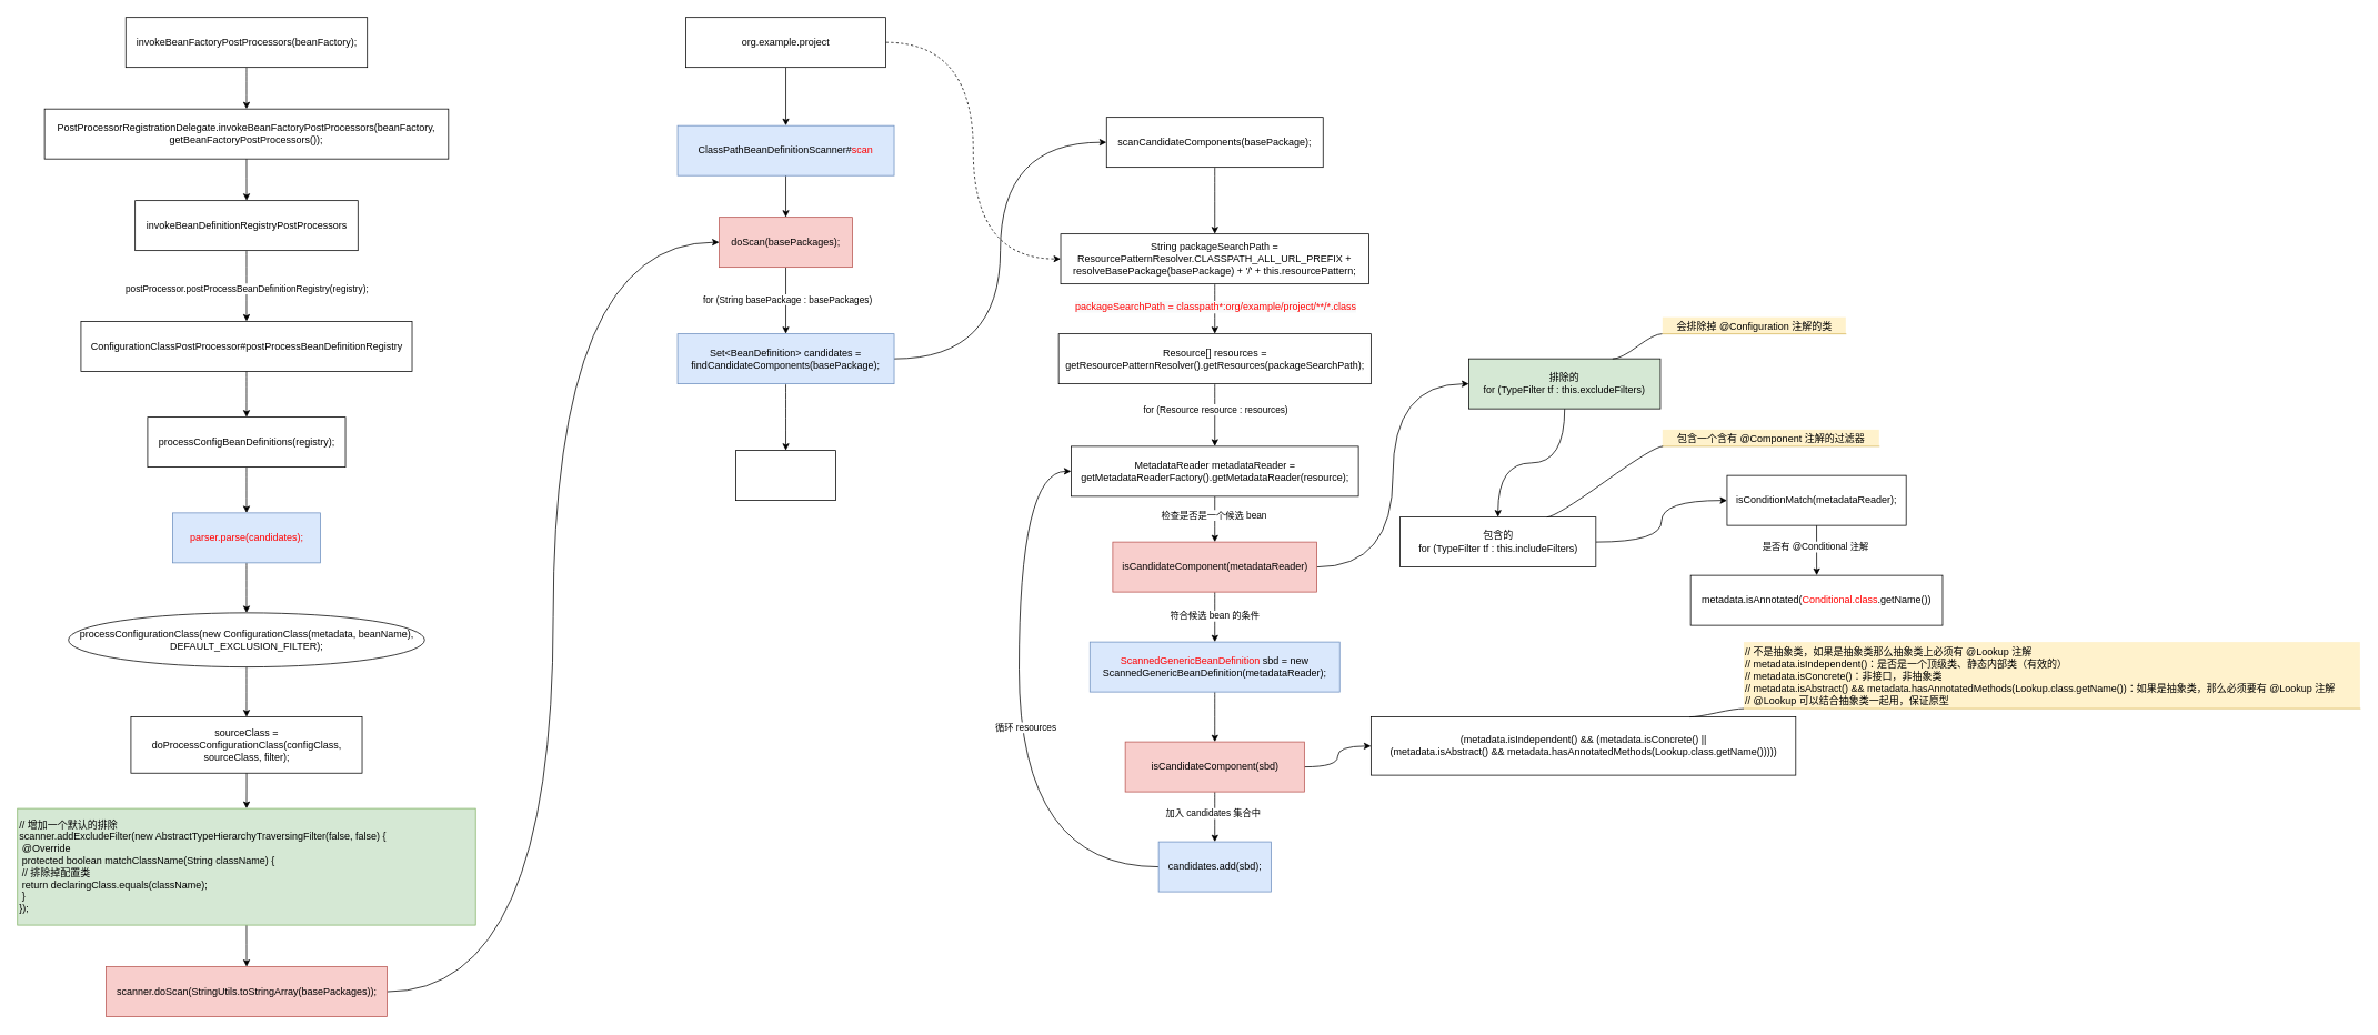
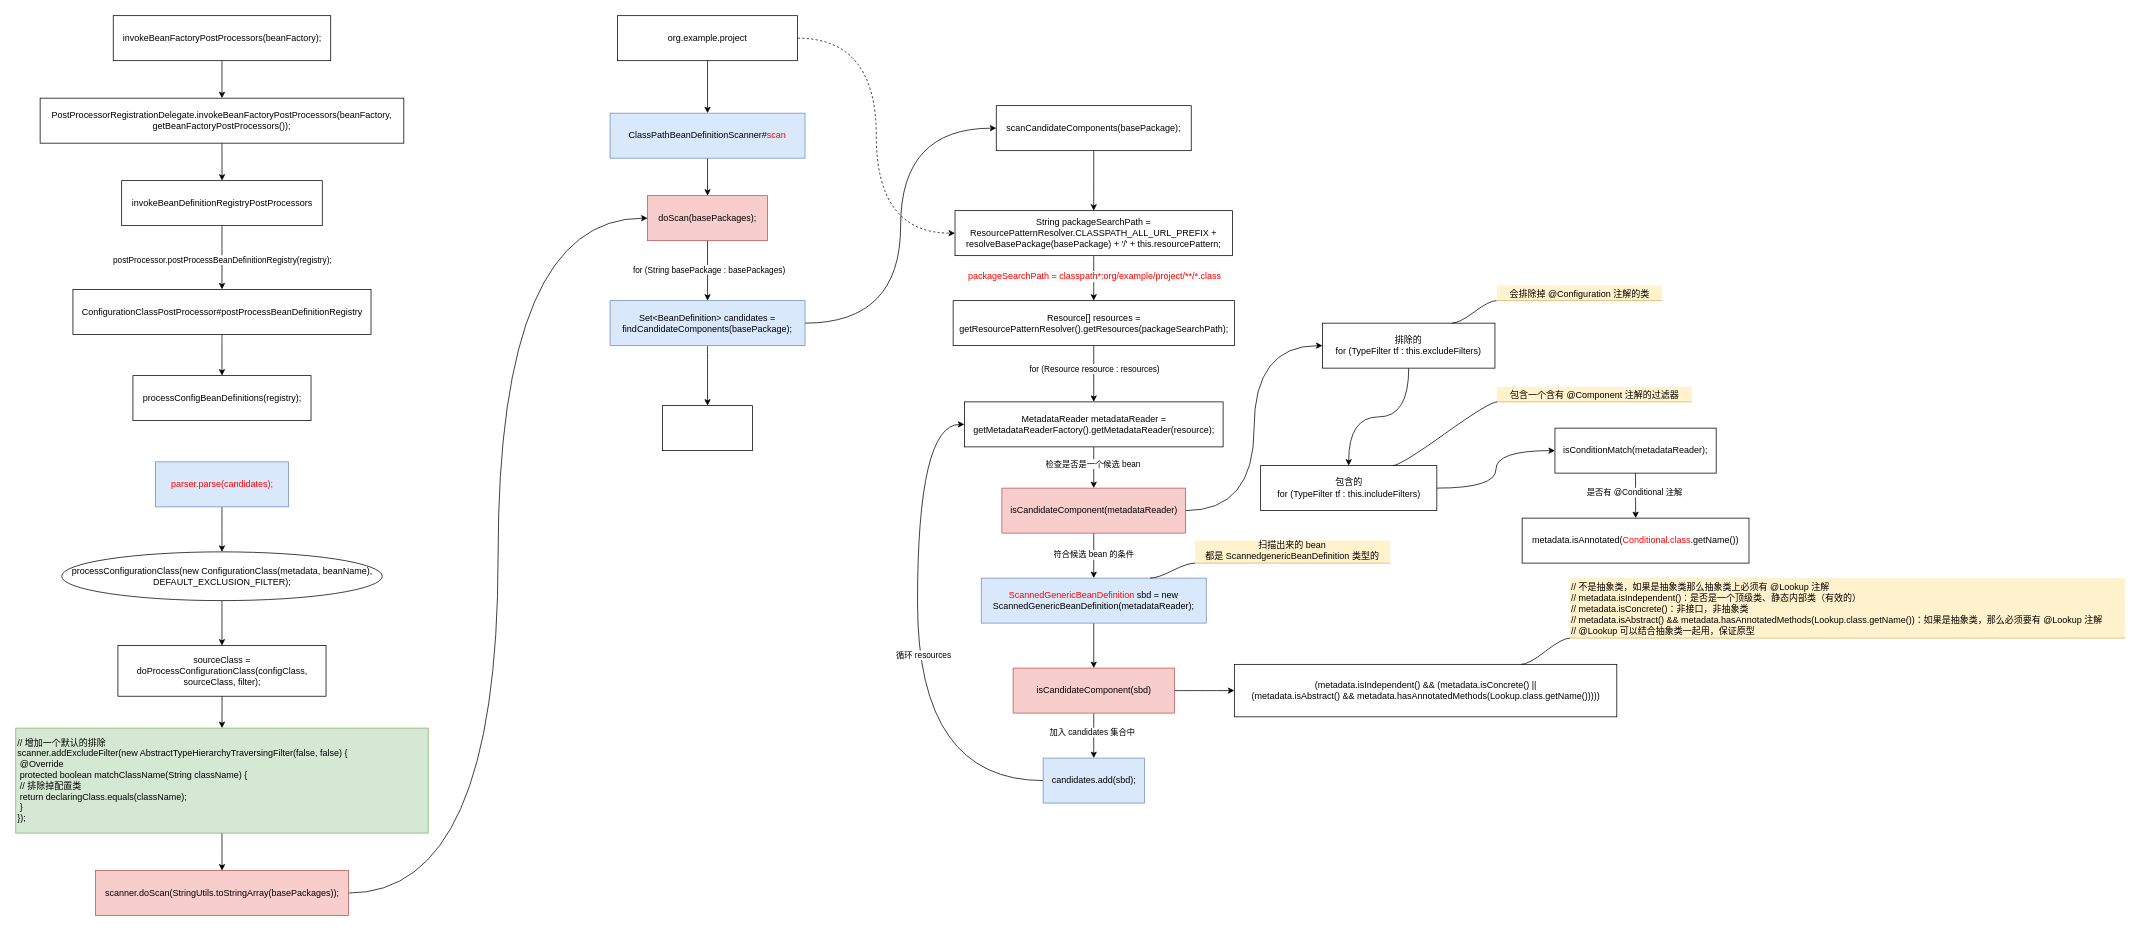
- <mxCell id="29" value="排除的&lt;br&gt;for (TypeFilter tf : this.excludeFilters)" style="whiteSpace=wrap;html=1;rounded=0;fillColor=#d5e8d4;" vertex="1" parent="1"><mxGeometry x="1763" y="430" width="230" height="60" as="geometry" /></mxCell>
+ <mxCell id="29" value="排除的&lt;br&gt;for (TypeFilter tf : this.excludeFilters)" style="whiteSpace=wrap;html=1;rounded=0;" vertex="1" parent="1"><mxGeometry x="1763" y="430" width="230" height="60" as="geometry" /></mxCell>
- <mxCell id="60" value="" style="edgeStyle=orthogonalEdgeStyle;curved=1;rounded=0;orthogonalLoop=1;jettySize=auto;html=1;fontColor=#000000;" edge="1" parent="1" source="61" target="63"><mxGeometry relative="1" as="geometry" /></mxCell>
+ <mxCell id="42" value="扫描出来的 bean&lt;br&gt;都是 ScannedgenericBeanDefinition 类型的" style="whiteSpace=wrap;html=1;shape=partialRectangle;top=0;left=0;bottom=1;right=0;points=[[0,1],[1,1]];fillColor=#fff2cc;align=center;verticalAlign=bottom;routingCenterY=0.5;snapToPoint=1;recursiveResize=0;autosize=1;treeFolding=1;treeMoving=1;newEdgeStyle={&quot;edgeStyle&quot;:&quot;entityRelationEdgeStyle&quot;,&quot;startArrow&quot;:&quot;none&quot;,&quot;endArrow&quot;:&quot;none&quot;,&quot;segment&quot;:10,&quot;curved&quot;:1};strokeColor=#d6b656;" vertex="1" parent="1"><mxGeometry x="1593" y="720" width="260" height="30" as="geometry" /></mxCell>
+ <mxCell id="43" value="" style="edgeStyle=entityRelationEdgeStyle;startArrow=none;endArrow=none;segment=10;curved=1;rounded=0;fontColor=#000000;exitX=0.75;exitY=0;exitDx=0;exitDy=0;" edge="1" target="42" parent="1" source="41"><mxGeometry relative="1" as="geometry"><mxPoint x="1603" y="760" as="sourcePoint" /></mxGeometry></mxCell>
- <mxCell id="48" value="&lt;div&gt;(metadata.isIndependent() &amp;amp;&amp;amp; (metadata.isConcrete() ||&lt;/div&gt;&lt;div&gt;&lt;span&gt;    &lt;/span&gt;(metadata.isAbstract() &amp;amp;&amp;amp; metadata.hasAnnotatedMethods(Lookup.class.getName()))))&lt;/div&gt;" style="whiteSpace=wrap;html=1;rounded=0;" vertex="1" parent="1"><mxGeometry x="1645.5" y="860" width="510" height="70" as="geometry" /></mxCell>
+ <mxCell id="48" value="&lt;div&gt;(metadata.isIndependent() &amp;amp;&amp;amp; (metadata.isConcrete() ||&lt;/div&gt;&lt;div&gt;&lt;span&gt;    &lt;/span&gt;(metadata.isAbstract() &amp;amp;&amp;amp; metadata.hasAnnotatedMethods(Lookup.class.getName()))))&lt;/div&gt;" style="whiteSpace=wrap;html=1;rounded=0;" vertex="1" parent="1"><mxGeometry x="1645.5" y="885" width="510" height="70" as="geometry" /></mxCell>
